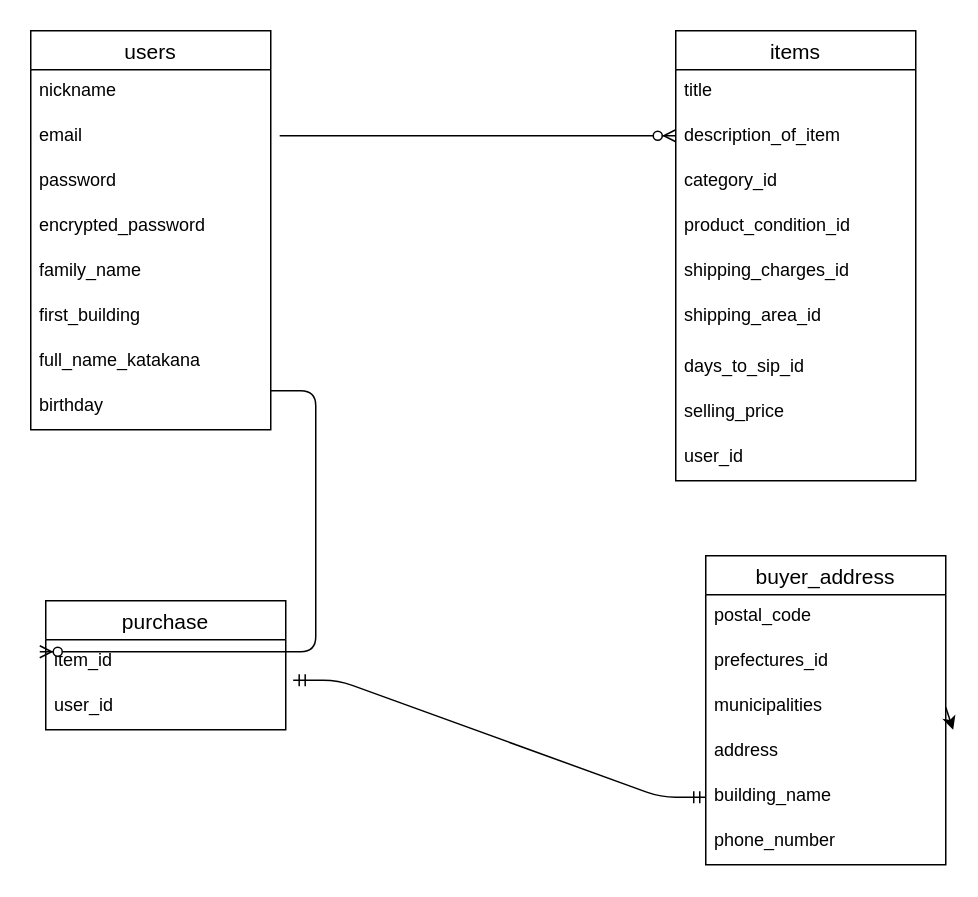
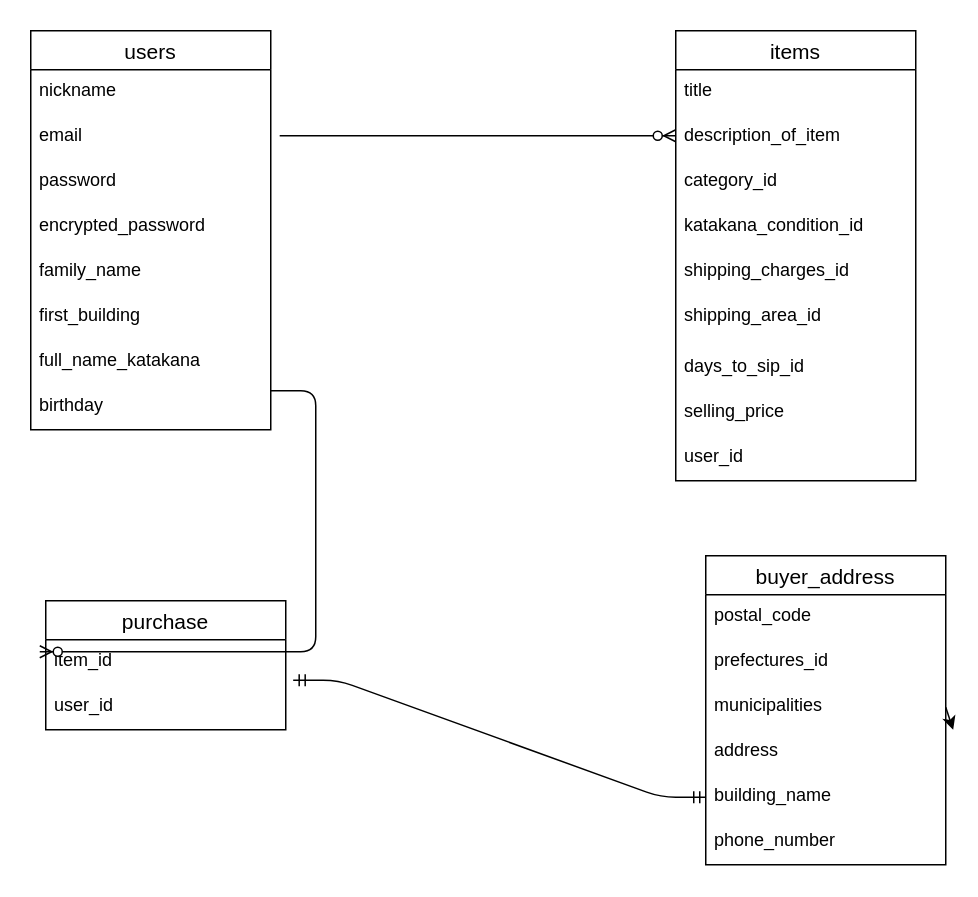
- <mxCell id="16" value="product_condition_id" style="text;strokeColor=none;fillColor=none;spacingLeft=4;spacingRight=4;overflow=hidden;rotatable=0;points=[[0,0.5],[1,0.5]];portConstraint=eastwest;fontSize=12;" vertex="1" parent="12"><mxGeometry y="116" width="160" height="30" as="geometry" /></mxCell>
+ <mxCell id="16" value="katakana_condition_id" style="text;strokeColor=none;fillColor=none;spacingLeft=4;spacingRight=4;overflow=hidden;rotatable=0;points=[[0,0.5],[1,0.5]];portConstraint=eastwest;fontSize=12;" vertex="1" parent="12"><mxGeometry y="116" width="160" height="30" as="geometry" /></mxCell>
